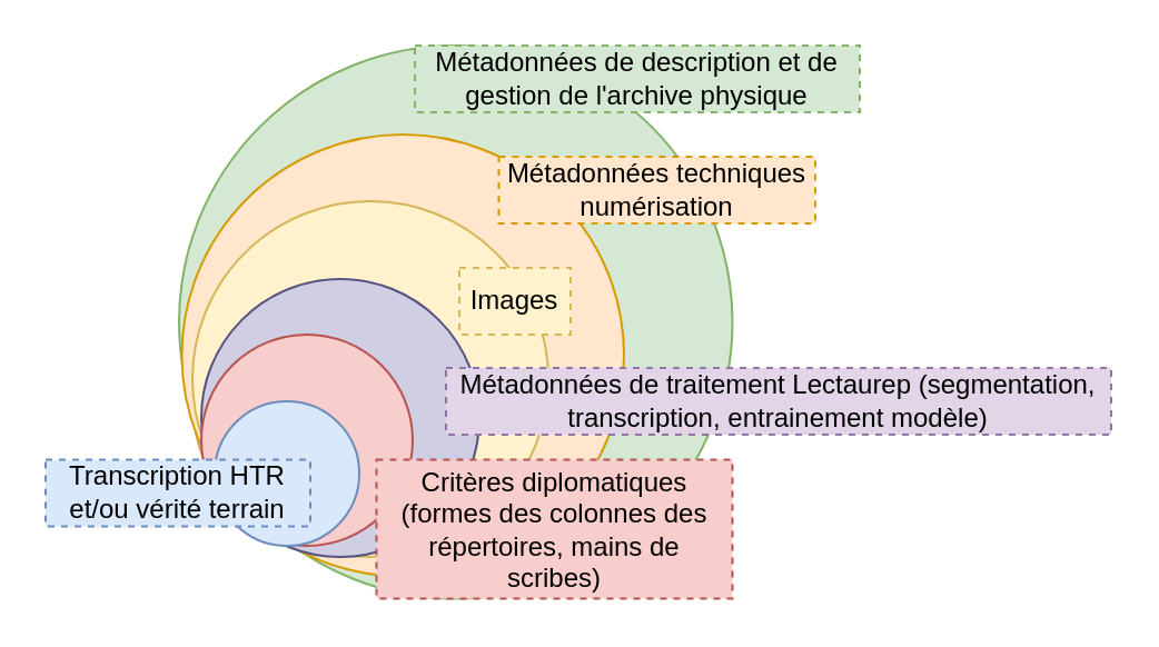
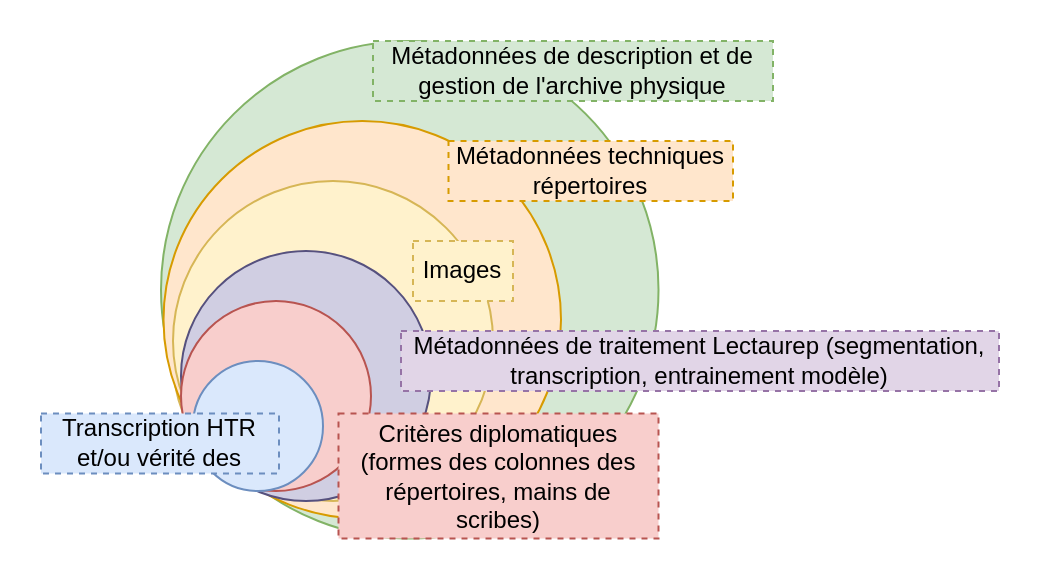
- <mxCell id="7" value="Métadonnées techniques numérisation" style="text;html=1;strokeColor=#d79b00;fillColor=#ffe6cc;align=center;verticalAlign=middle;whiteSpace=wrap;rounded=0;dashed=1;" vertex="1" parent="1"><mxGeometry x="223.75" y="70" width="142.25" height="30" as="geometry" /></mxCell>
+ <mxCell id="7" value="Métadonnées techniques répertoires" style="text;html=1;strokeColor=#d79b00;fillColor=#ffe6cc;align=center;verticalAlign=middle;whiteSpace=wrap;rounded=0;dashed=1;" vertex="1" parent="1"><mxGeometry x="223.75" y="70" width="142.25" height="30" as="geometry" /></mxCell>
- <mxCell id="14" value="Transcription HTR et/ou vérité terrain" style="text;html=1;strokeColor=#6c8ebf;fillColor=#dae8fc;align=center;verticalAlign=middle;whiteSpace=wrap;rounded=0;dashed=1;" vertex="1" parent="1"><mxGeometry x="20" y="206.25" width="119" height="30" as="geometry" /></mxCell>
+ <mxCell id="14" value="Transcription HTR et/ou vérité des" style="text;html=1;strokeColor=#6c8ebf;fillColor=#dae8fc;align=center;verticalAlign=middle;whiteSpace=wrap;rounded=0;dashed=1;" vertex="1" parent="1"><mxGeometry x="20" y="206.25" width="119" height="30" as="geometry" /></mxCell>
